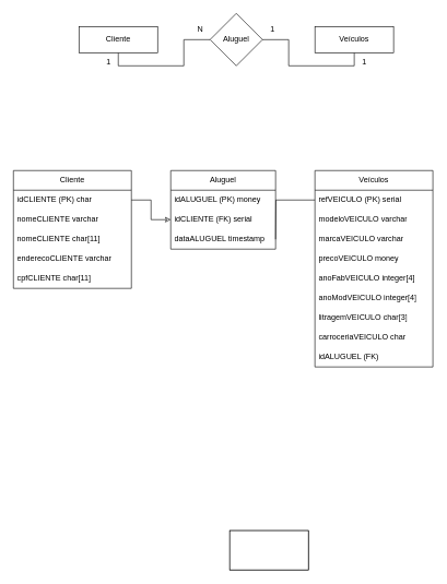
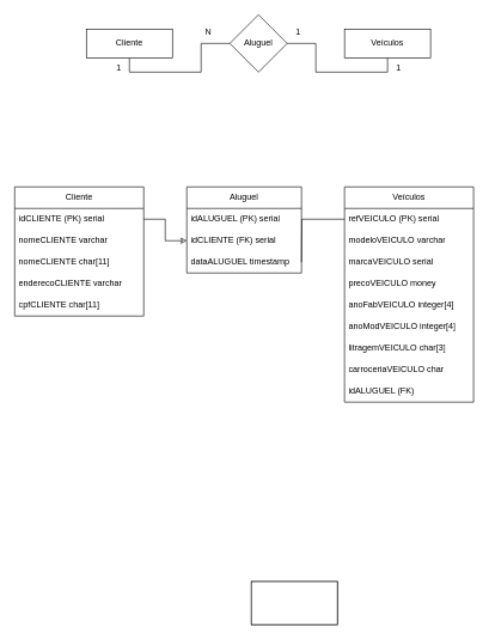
- <mxCell id="32" value="N" style="text;html=1;align=center;verticalAlign=middle;resizable=0;points=[];autosize=1;strokeColor=none;fillColor=none;" vertex="1" parent="1"><mxGeometry x="290" y="30" width="30" height="30" as="geometry" /></mxCell>
+ <mxCell id="32" value="N" style="text;html=1;align=center;verticalAlign=middle;resizable=0;points=[];autosize=1;strokeColor=none;fillColor=none;" vertex="1" parent="1"><mxGeometry x="275" y="30" width="30" height="30" as="geometry" /></mxCell>
- <mxCell id="5" value="idCLIENTE (PK) char" style="text;strokeColor=none;fillColor=none;align=left;verticalAlign=middle;spacingLeft=4;spacingRight=4;overflow=hidden;points=[[0,0.5],[1,0.5]];portConstraint=eastwest;rotatable=0;whiteSpace=wrap;html=1;" vertex="1" parent="4"><mxGeometry y="30" width="180" height="30" as="geometry" /></mxCell>
+ <mxCell id="5" value="idCLIENTE (PK) serial" style="text;strokeColor=none;fillColor=none;align=left;verticalAlign=middle;spacingLeft=4;spacingRight=4;overflow=hidden;points=[[0,0.5],[1,0.5]];portConstraint=eastwest;rotatable=0;whiteSpace=wrap;html=1;" vertex="1" parent="4"><mxGeometry y="30" width="180" height="30" as="geometry" /></mxCell>
- <mxCell id="21" value="idALUGUEL (PK) money" style="text;strokeColor=none;fillColor=none;align=left;verticalAlign=middle;spacingLeft=4;spacingRight=4;overflow=hidden;points=[[0,0.5],[1,0.5]];portConstraint=eastwest;rotatable=0;whiteSpace=wrap;html=1;" vertex="1" parent="20"><mxGeometry y="30" width="160" height="30" as="geometry" /></mxCell>
+ <mxCell id="21" value="idALUGUEL (PK) serial" style="text;strokeColor=none;fillColor=none;align=left;verticalAlign=middle;spacingLeft=4;spacingRight=4;overflow=hidden;points=[[0,0.5],[1,0.5]];portConstraint=eastwest;rotatable=0;whiteSpace=wrap;html=1;" vertex="1" parent="20"><mxGeometry y="30" width="160" height="30" as="geometry" /></mxCell>
- <mxCell id="13" value="marcaVEICULO varchar" style="text;strokeColor=none;fillColor=none;align=left;verticalAlign=middle;spacingLeft=4;spacingRight=4;overflow=hidden;points=[[0,0.5],[1,0.5]];portConstraint=eastwest;rotatable=0;whiteSpace=wrap;html=1;" vertex="1" parent="10"><mxGeometry y="90" width="180" height="30" as="geometry" /></mxCell>
+ <mxCell id="13" value="marcaVEICULO serial" style="text;strokeColor=none;fillColor=none;align=left;verticalAlign=middle;spacingLeft=4;spacingRight=4;overflow=hidden;points=[[0,0.5],[1,0.5]];portConstraint=eastwest;rotatable=0;whiteSpace=wrap;html=1;" vertex="1" parent="10"><mxGeometry y="90" width="180" height="30" as="geometry" /></mxCell>
